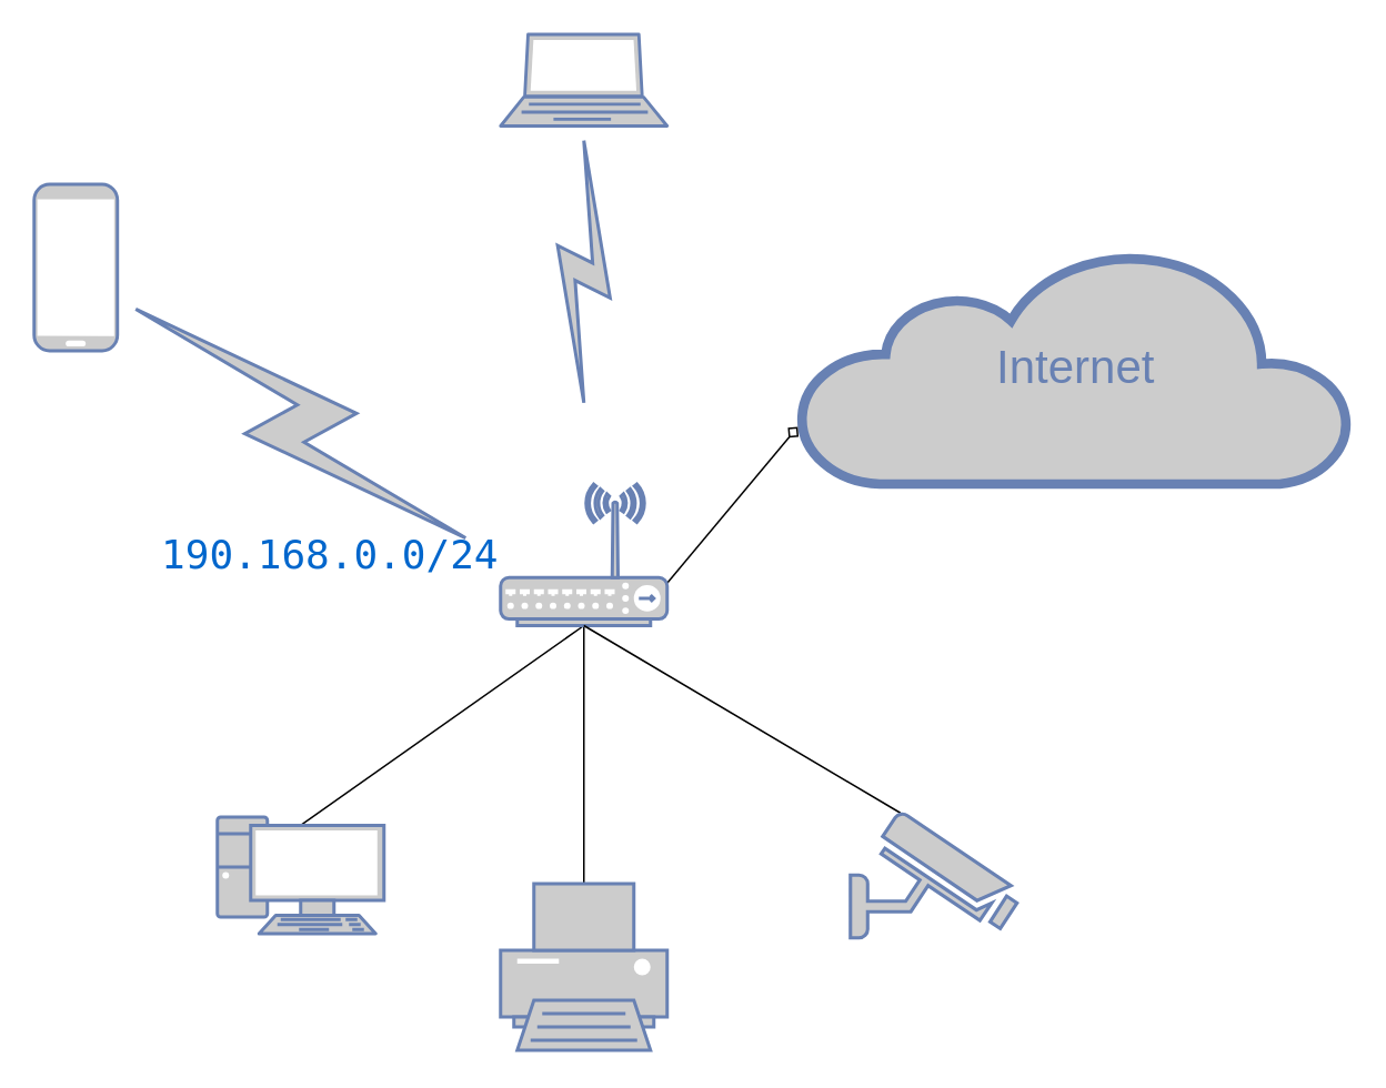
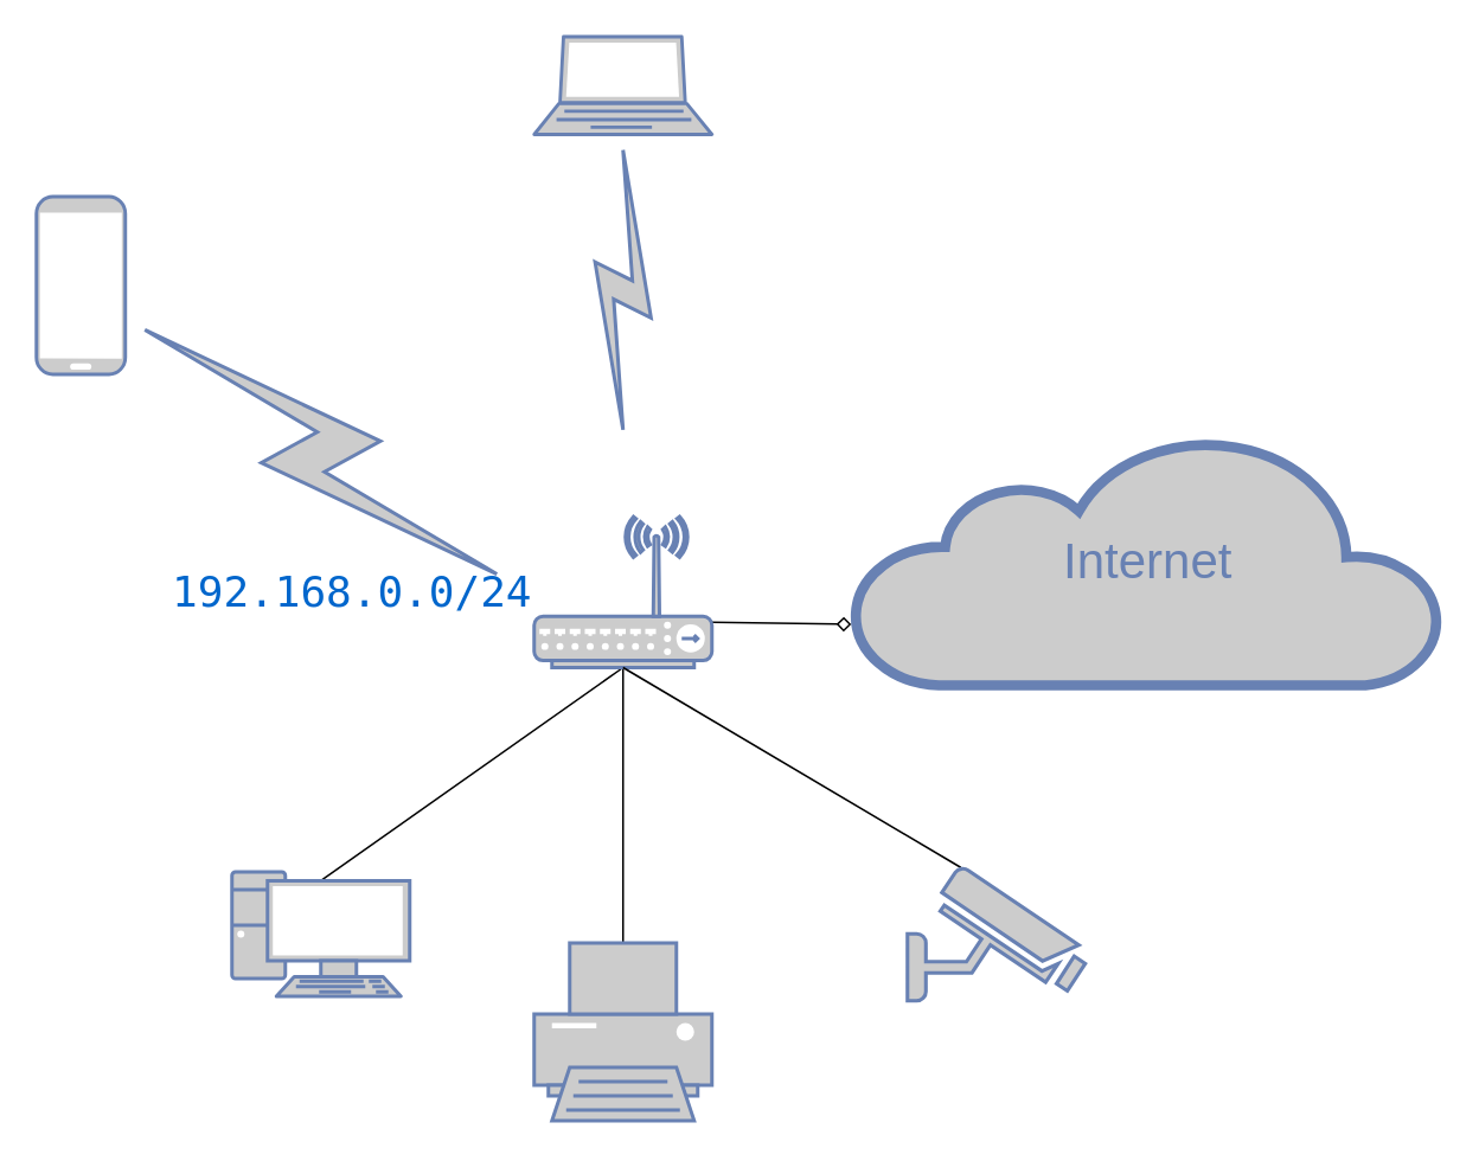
- <mxCell id="8" value="Internet" style="html=1;fillColor=#CCCCCC;strokeColor=#6881B3;gradientColor=none;gradientDirection=north;strokeWidth=2;shape=mxgraph.networks.cloud;fontColor=#6881B3;rounded=0;shadow=0;comic=0;align=center;fontSize=28;" parent="1" vertex="1"><mxGeometry x="480" y="150" width="330" height="140" as="geometry" /></mxCell>
+ <mxCell id="8" value="Internet" style="html=1;fillColor=#CCCCCC;strokeColor=#6881B3;gradientColor=none;gradientDirection=north;strokeWidth=2;shape=mxgraph.networks.cloud;fontColor=#6881B3;rounded=0;shadow=0;comic=0;align=center;fontSize=28;" parent="1" vertex="1"><mxGeometry x="480" y="245" width="330" height="140" as="geometry" /></mxCell>
- <mxCell id="10" value="&lt;pre&gt;&lt;font style=&quot;font-size: 24px&quot;&gt;190.168.0.0/24&lt;/font&gt;&lt;/pre&gt;" style="fontColor=#0066CC;verticalAlign=middle;verticalLabelPosition=middle;labelPosition=left;align=right;html=1;fillColor=#CCCCCC;strokeColor=#6881B3;gradientColor=none;gradientDirection=north;strokeWidth=2;shape=mxgraph.networks.wireless_hub;rounded=0;shadow=0;comic=0;" vertex="1" parent="1"><mxGeometry x="300" y="290.002" width="100" height="85" as="geometry" /></mxCell>
+ <mxCell id="10" value="&lt;pre&gt;&lt;font style=&quot;font-size: 24px&quot;&gt;192.168.0.0/24&lt;/font&gt;&lt;/pre&gt;" style="fontColor=#0066CC;verticalAlign=middle;verticalLabelPosition=middle;labelPosition=left;align=right;html=1;fillColor=#CCCCCC;strokeColor=#6881B3;gradientColor=none;gradientDirection=north;strokeWidth=2;shape=mxgraph.networks.wireless_hub;rounded=0;shadow=0;comic=0;" vertex="1" parent="1"><mxGeometry x="300" y="290.002" width="100" height="85" as="geometry" /></mxCell>
